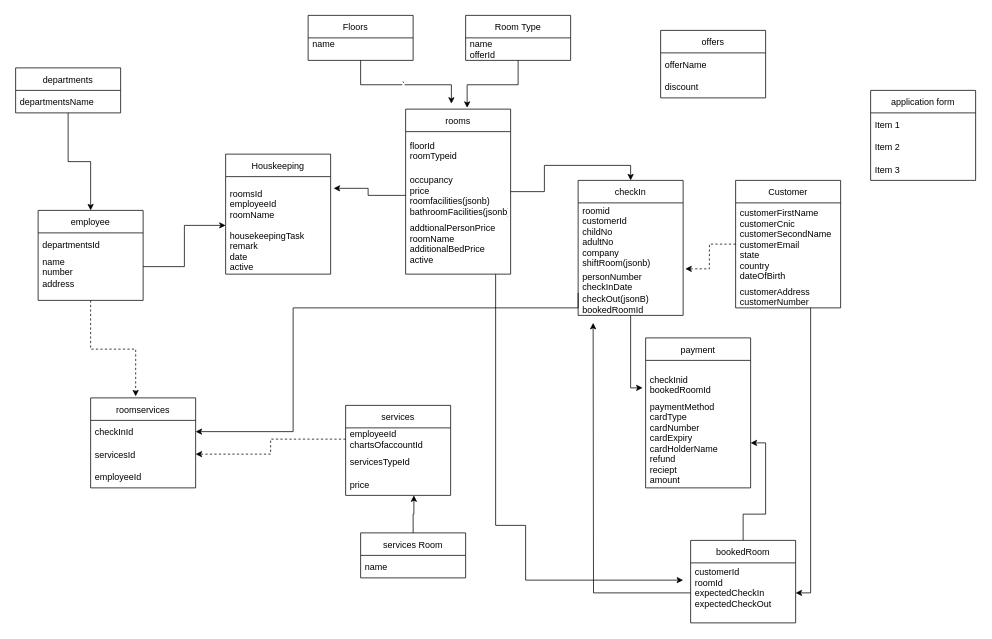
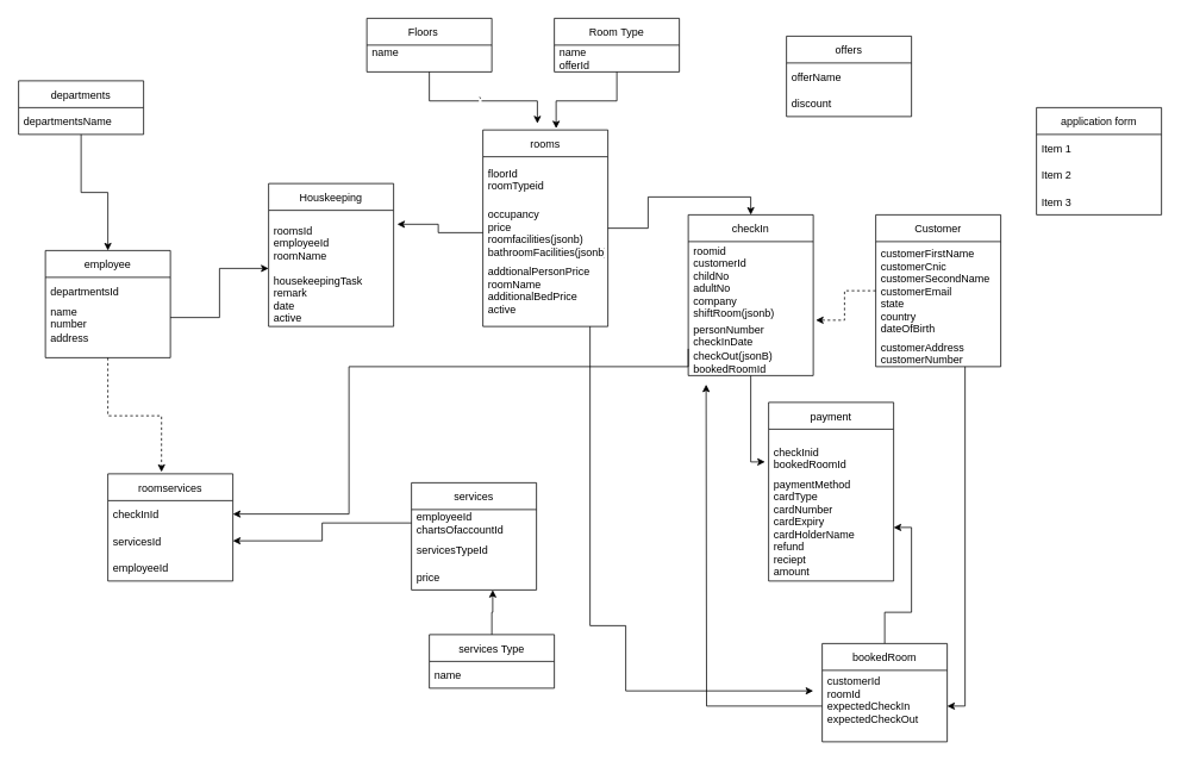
- <mxCell id="56" style="edgeStyle=orthogonalEdgeStyle;rounded=0;orthogonalLoop=1;jettySize=auto;html=1;entryX=1;entryY=0.5;entryDx=0;entryDy=0;dashed=1;" parent="1" source="18" target="54" edge="1"><mxGeometry relative="1" as="geometry" /></mxCell>
+ <mxCell id="56" style="edgeStyle=orthogonalEdgeStyle;rounded=0;orthogonalLoop=1;jettySize=auto;html=1;entryX=1;entryY=0.5;entryDx=0;entryDy=0;" parent="1" source="18" target="54" edge="1"><mxGeometry relative="1" as="geometry" /></mxCell>
- <mxCell id="22" value="services Room" style="swimlane;fontStyle=0;childLayout=stackLayout;horizontal=1;startSize=30;horizontalStack=0;resizeParent=1;resizeParentMax=0;resizeLast=0;collapsible=1;marginBottom=0;" parent="1" vertex="1"><mxGeometry x="480" y="710" width="140" height="60" as="geometry" /></mxCell>
+ <mxCell id="22" value="services Type" style="swimlane;fontStyle=0;childLayout=stackLayout;horizontal=1;startSize=30;horizontalStack=0;resizeParent=1;resizeParentMax=0;resizeLast=0;collapsible=1;marginBottom=0;" parent="1" vertex="1"><mxGeometry x="480" y="710" width="140" height="60" as="geometry" /></mxCell>
